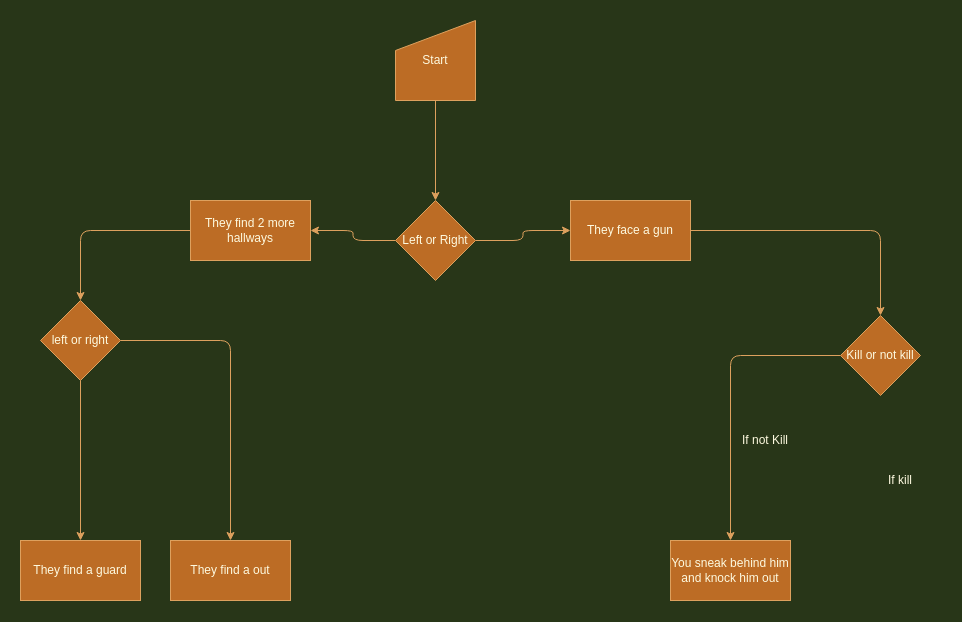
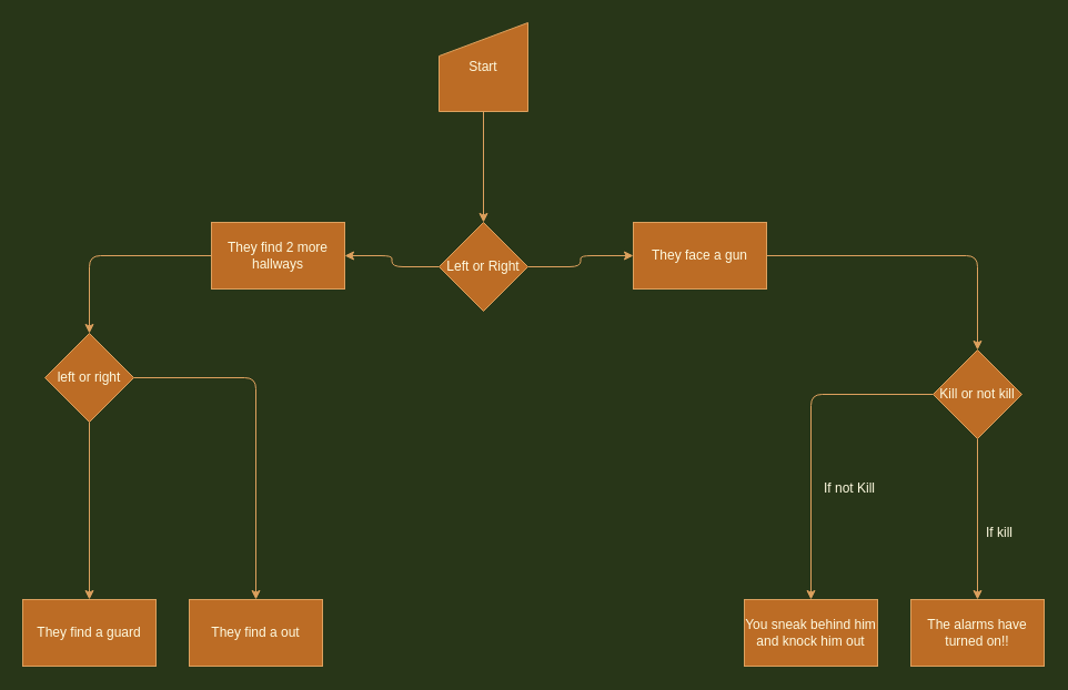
+ <mxCell id="11" value="" style="edgeStyle=orthogonalEdgeStyle;curved=0;rounded=1;orthogonalLoop=1;jettySize=auto;html=1;fontColor=#FEFAE0;strokeColor=#DDA15E;fillColor=#BC6C25;" parent="1" source="13" target="14" edge="1"><mxGeometry relative="1" as="geometry" /></mxCell>
+ <mxCell id="14" value="The alarms have turned on!!" style="whiteSpace=wrap;html=1;rounded=0;fontColor=#FEFAE0;strokeColor=#DDA15E;fillColor=#BC6C25;" parent="1" vertex="1"><mxGeometry x="820" y="540" width="120" height="60" as="geometry" /></mxCell>
